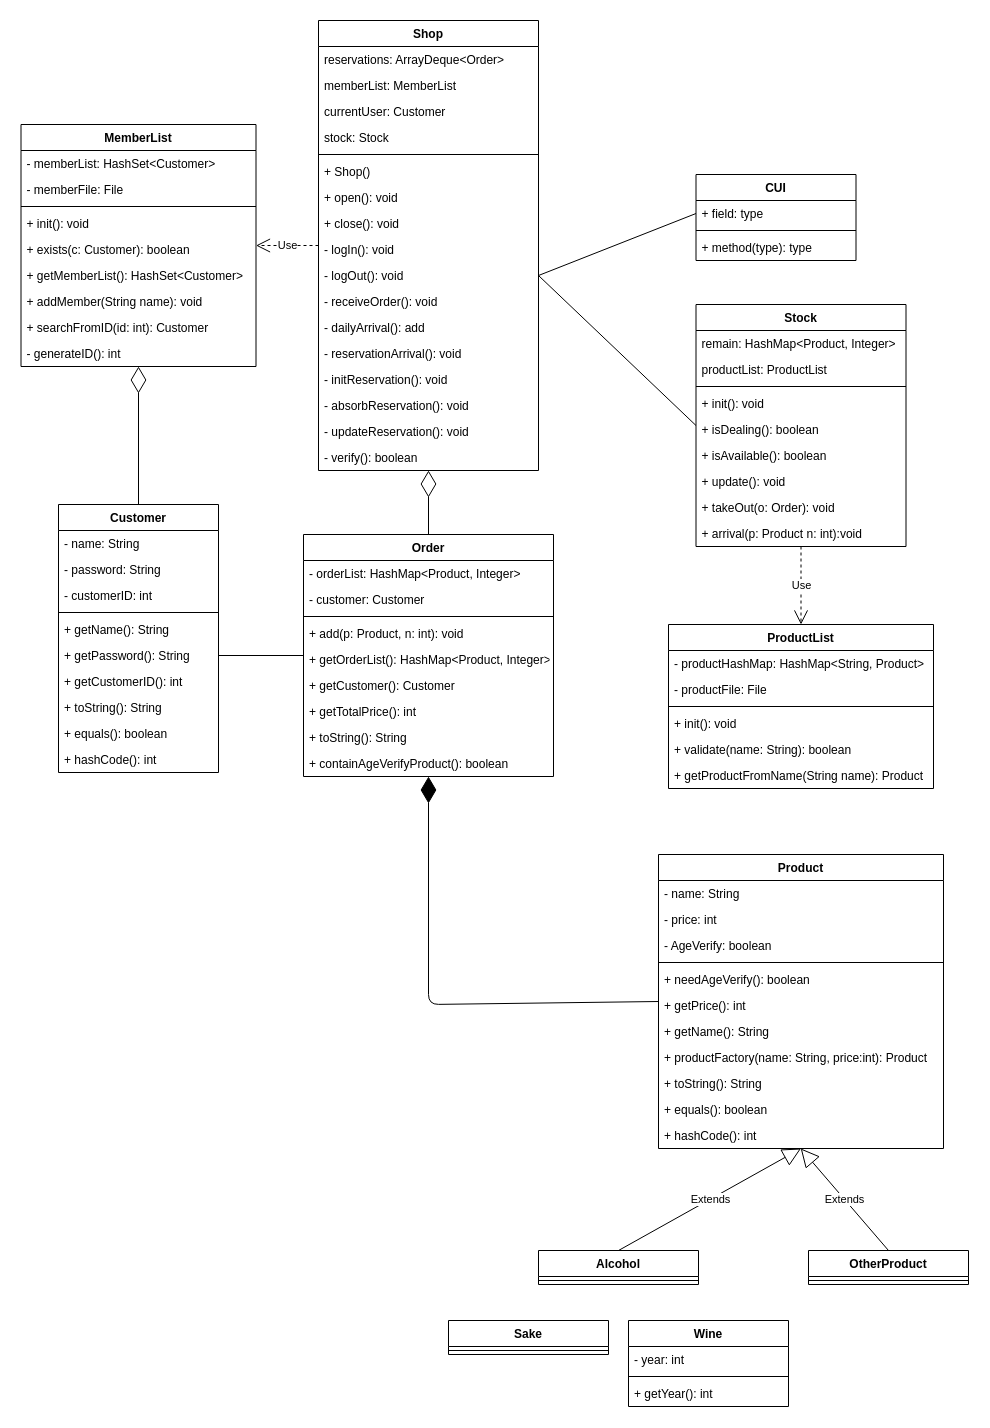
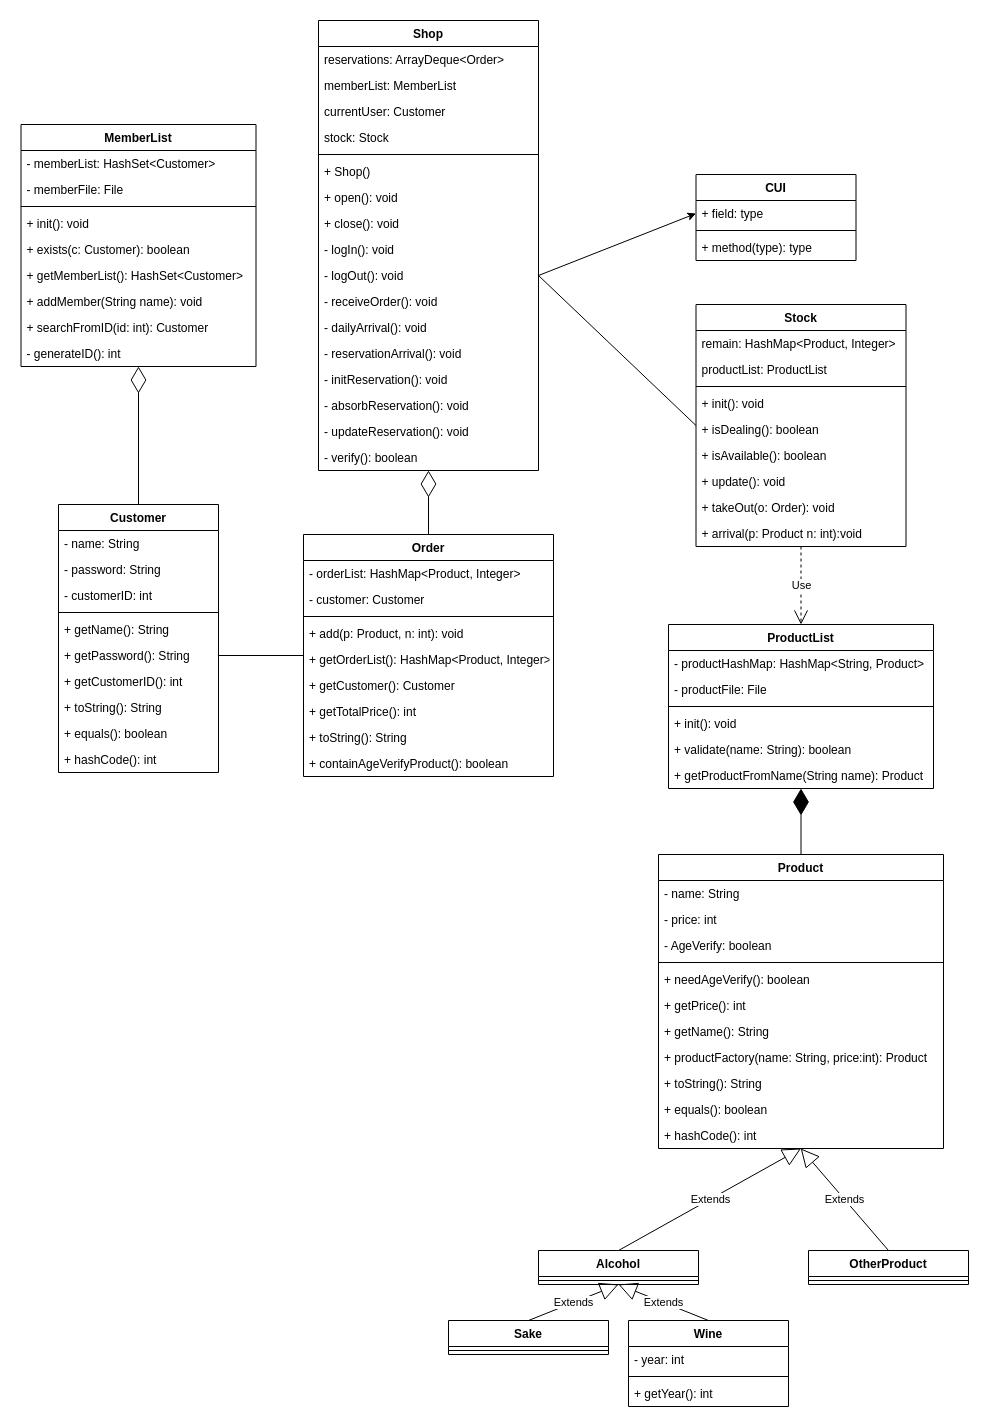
- <mxCell id="106" value="" style="endArrow=none;html=1;entryX=0;entryY=0.5;entryDx=0;entryDy=0;exitX=1;exitY=0.5;exitDx=0;exitDy=0;" edge="1" parent="1" source="53" target="103"><mxGeometry width="50" height="50" relative="1" as="geometry"><mxPoint x="588" y="184" as="sourcePoint" /><mxPoint x="705.5" y="435" as="targetPoint" /></mxGeometry></mxCell>
+ <mxCell id="106" value="" style="endArrow=classic;html=1;entryX=0;entryY=0.5;entryDx=0;entryDy=0;exitX=1;exitY=0.5;exitDx=0;exitDy=0;" edge="1" parent="1" source="53" target="103"><mxGeometry width="50" height="50" relative="1" as="geometry"><mxPoint x="588" y="184" as="sourcePoint" /><mxPoint x="705.5" y="435" as="targetPoint" /></mxGeometry></mxCell>
- <mxCell id="96" value="Use" style="endArrow=open;endSize=12;dashed=1;html=1;exitX=0;exitY=0.5;exitDx=0;exitDy=0;entryX=1;entryY=0.5;entryDx=0;entryDy=0;" parent="1" source="43" target="64" edge="1"><mxGeometry width="160" relative="1" as="geometry"><mxPoint x="428" y="548" as="sourcePoint" /><mxPoint x="428" y="634" as="targetPoint" /></mxGeometry></mxCell>
- <mxCell id="55" value="- dailyArrival(): add" style="text;strokeColor=none;fillColor=none;align=left;verticalAlign=top;spacingLeft=4;spacingRight=4;overflow=hidden;rotatable=0;points=[[0,0.5],[1,0.5]];portConstraint=eastwest;" parent="43" vertex="1"><mxGeometry y="294" width="220" height="26" as="geometry" /></mxCell>
+ <mxCell id="55" value="- dailyArrival(): void" style="text;strokeColor=none;fillColor=none;align=left;verticalAlign=top;spacingLeft=4;spacingRight=4;overflow=hidden;rotatable=0;points=[[0,0.5],[1,0.5]];portConstraint=eastwest;" parent="43" vertex="1"><mxGeometry y="294" width="220" height="26" as="geometry" /></mxCell>
+ <mxCell id="97" value="" style="endArrow=diamondThin;endFill=1;endSize=24;html=1;entryX=0.5;entryY=1;entryDx=0;entryDy=0;exitX=0.5;exitY=0;exitDx=0;exitDy=0;" parent="1" source="2" target="75" edge="1"><mxGeometry width="160" relative="1" as="geometry"><mxPoint x="563" y="870" as="sourcePoint" /><mxPoint x="793" y="788" as="targetPoint" /></mxGeometry></mxCell>
- <mxCell id="94" value="" style="endArrow=diamondThin;endFill=1;endSize=24;html=1;entryX=0.5;entryY=1;entryDx=0;entryDy=0;exitX=0;exitY=0.5;exitDx=0;exitDy=0;" parent="1" source="2" target="33" edge="1"><mxGeometry width="160" relative="1" as="geometry"><mxPoint x="338" y="514" as="sourcePoint" /><mxPoint x="498" y="514" as="targetPoint" /><Array as="points"><mxPoint x="428" y="1004" /></Array></mxGeometry></mxCell>
+ <mxCell id="61" value="Extends" style="endArrow=block;endSize=16;endFill=0;html=1;exitX=0.5;exitY=0;exitDx=0;exitDy=0;entryX=0.5;entryY=1;entryDx=0;entryDy=0;" parent="1" source="14" target="98" edge="1"><mxGeometry width="160" relative="1" as="geometry"><mxPoint x="418" y="1430" as="sourcePoint" /><mxPoint x="578" y="1430" as="targetPoint" /></mxGeometry></mxCell>
+ <mxCell id="62" value="Extends" style="endArrow=block;endSize=16;endFill=0;html=1;exitX=0.5;exitY=0;exitDx=0;exitDy=0;entryX=0.5;entryY=1;entryDx=0;entryDy=0;" parent="1" source="16" target="98" edge="1"><mxGeometry width="160" relative="1" as="geometry"><mxPoint x="538" y="1260" as="sourcePoint" /><mxPoint x="708" y="1310" as="targetPoint" /></mxGeometry></mxCell>
